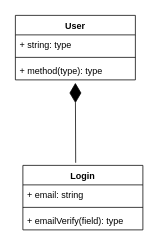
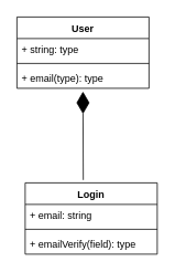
- <mxCell id="5" value="+ method(type): type" style="text;strokeColor=none;fillColor=none;align=left;verticalAlign=top;spacingLeft=4;spacingRight=4;overflow=hidden;rotatable=0;points=[[0,0.5],[1,0.5]];portConstraint=eastwest;" vertex="1" parent="2"><mxGeometry y="60" width="160" height="26" as="geometry" /></mxCell>
+ <mxCell id="5" value="+ email(type): type" style="text;strokeColor=none;fillColor=none;align=left;verticalAlign=top;spacingLeft=4;spacingRight=4;overflow=hidden;rotatable=0;points=[[0,0.5],[1,0.5]];portConstraint=eastwest;" vertex="1" parent="2"><mxGeometry y="60" width="160" height="26" as="geometry" /></mxCell>
